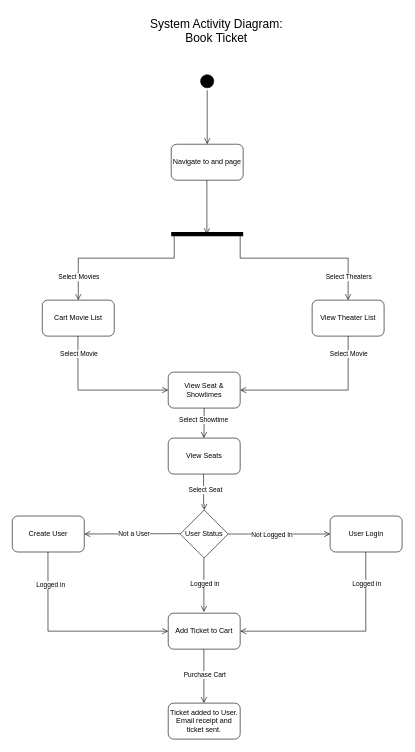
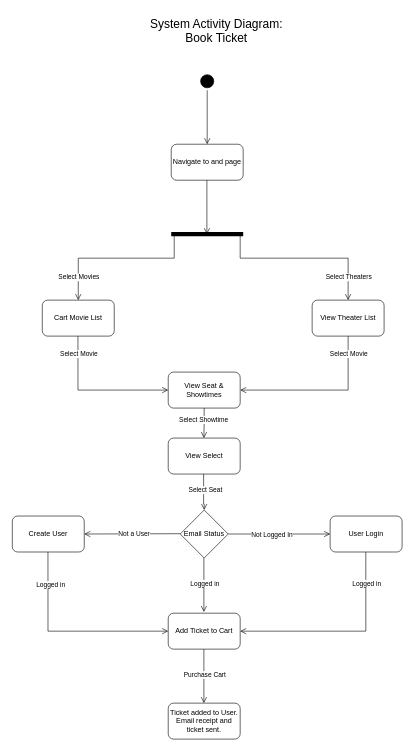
- <mxCell id="29" value="View Seats" style="rounded=1;whiteSpace=wrap;html=1;" vertex="1" parent="1"><mxGeometry x="280" y="730" width="120" height="60" as="geometry" /></mxCell>
+ <mxCell id="29" value="View Select" style="rounded=1;whiteSpace=wrap;html=1;" vertex="1" parent="1"><mxGeometry x="280" y="730" width="120" height="60" as="geometry" /></mxCell>
- <mxCell id="21" value="User Status" style="rhombus;whiteSpace=wrap;html=1;" vertex="1" parent="1"><mxGeometry x="300" y="850" width="80" height="80" as="geometry" /></mxCell>
+ <mxCell id="21" value="Email Status" style="rhombus;whiteSpace=wrap;html=1;" vertex="1" parent="1"><mxGeometry x="300" y="850" width="80" height="80" as="geometry" /></mxCell>
